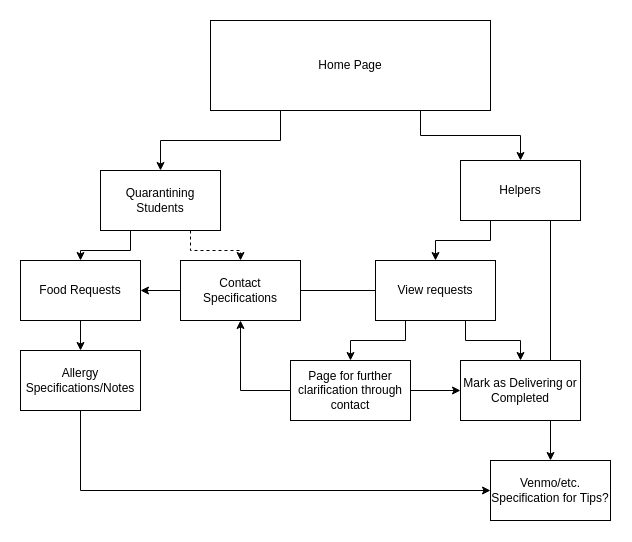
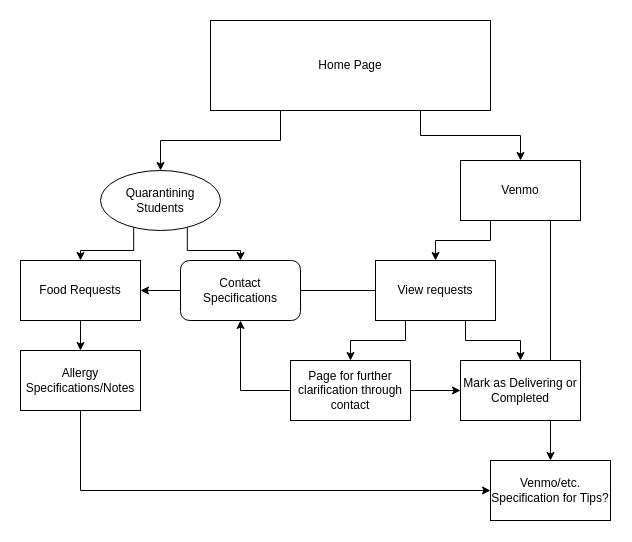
- <mxCell id="10" value="Helpers" style="rounded=0;whiteSpace=wrap;html=1;" vertex="1" parent="1"><mxGeometry x="460" y="160" width="120" height="60" as="geometry" /></mxCell>
+ <mxCell id="10" value="Venmo" style="rounded=0;whiteSpace=wrap;html=1;" vertex="1" parent="1"><mxGeometry x="460" y="160" width="120" height="60" as="geometry" /></mxCell>
- <mxCell id="7" value="Quarantining Students" style="rounded=0;whiteSpace=wrap;html=1;" vertex="1" parent="1"><mxGeometry x="100" y="170" width="120" height="60" as="geometry" /></mxCell>
+ <mxCell id="7" value="Quarantining Students" style="ellipse;whiteSpace=wrap;html=1;" vertex="1" parent="1"><mxGeometry x="100" y="170" width="120" height="60" as="geometry" /></mxCell>
- <mxCell id="6" style="edgeStyle=orthogonalEdgeStyle;rounded=0;orthogonalLoop=1;jettySize=auto;html=1;exitX=0.75;exitY=1;exitDx=0;exitDy=0;entryX=0.5;entryY=0;entryDx=0;entryDy=0;dashed=1;" edge="1" parent="1" source="7" target="23"><mxGeometry relative="1" as="geometry" /></mxCell>
+ <mxCell id="6" style="edgeStyle=orthogonalEdgeStyle;rounded=0;orthogonalLoop=1;jettySize=auto;html=1;exitX=0.75;exitY=1;exitDx=0;exitDy=0;entryX=0.5;entryY=0;entryDx=0;entryDy=0;" edge="1" parent="1" source="7" target="23"><mxGeometry relative="1" as="geometry" /></mxCell>
- <mxCell id="23" value="Contact Specifications" style="rounded=0;whiteSpace=wrap;html=1;" vertex="1" parent="1"><mxGeometry x="180" y="260" width="120" height="60" as="geometry" /></mxCell>
+ <mxCell id="23" value="Contact Specifications" style="whiteSpace=wrap;html=1;rounded=1;" vertex="1" parent="1"><mxGeometry x="180" y="260" width="120" height="60" as="geometry" /></mxCell>
